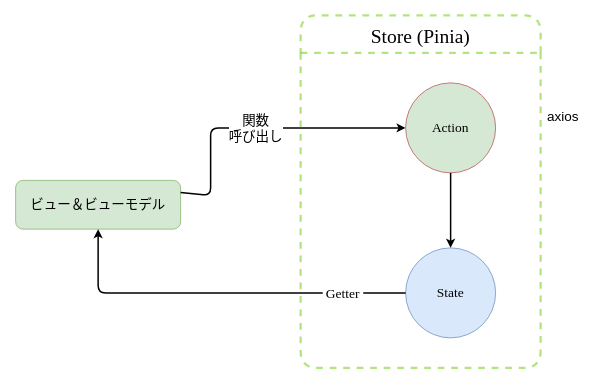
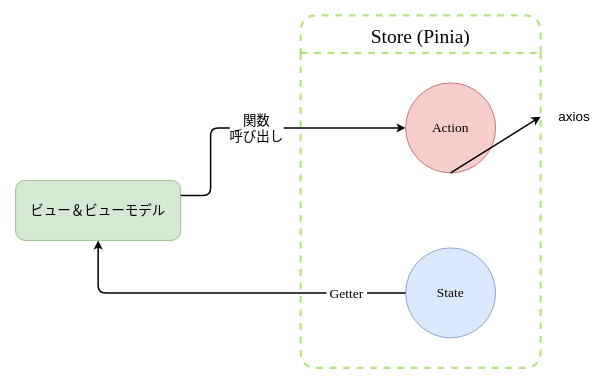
- <mxCell id="11" value="&lt;font style=&quot;font-size: 18px&quot;&gt;axios&lt;/font&gt;" style="text;html=1;strokeColor=none;fillColor=none;align=center;verticalAlign=middle;whiteSpace=wrap;rounded=0;" vertex="1" parent="1"><mxGeometry x="720" y="140" width="60" height="30" as="geometry" /></mxCell>
+ <mxCell id="11" value="&lt;font style=&quot;font-size: 18px&quot;&gt;axios&lt;/font&gt;" style="text;html=1;strokeColor=none;fillColor=none;align=center;verticalAlign=middle;whiteSpace=wrap;rounded=0;" vertex="1" parent="1"><mxGeometry x="735" y="140" width="60" height="30" as="geometry" /></mxCell>
- <mxCell id="2" value="Action" style="ellipse;whiteSpace=wrap;html=1;aspect=fixed;fontFamily=Noto Sans JP;fontSource=https%3A%2F%2Ffonts.googleapis.com%2Fcss%3Ffamily%3DNoto%2BSans%2BJP;fontSize=18;fillColor=#d5e8d4;strokeColor=#b85450;" parent="1" vertex="1"><mxGeometry x="540" y="110" width="120" height="120" as="geometry" /></mxCell>
+ <mxCell id="2" value="Action" style="ellipse;whiteSpace=wrap;html=1;aspect=fixed;fontFamily=Noto Sans JP;fontSource=https%3A%2F%2Ffonts.googleapis.com%2Fcss%3Ffamily%3DNoto%2BSans%2BJP;fontSize=18;fillColor=#f8cecc;strokeColor=#b85450;" parent="1" vertex="1"><mxGeometry x="540" y="110" width="120" height="120" as="geometry" /></mxCell>
- <mxCell id="4" value="ビュー＆ビューモデル" style="rounded=1;whiteSpace=wrap;html=1;fontFamily=Noto Sans JP;fontSource=https%3A%2F%2Ffonts.googleapis.com%2Fcss%3Ffamily%3DNoto%2BSans%2BJP;fontSize=18;fillColor=#d5e8d4;strokeColor=#82b366;" parent="1" vertex="1"><mxGeometry x="20" y="240" width="220" height="65" as="geometry" /></mxCell>
+ <mxCell id="4" value="ビュー＆ビューモデル" style="rounded=1;whiteSpace=wrap;html=1;fontFamily=Noto Sans JP;fontSource=https%3A%2F%2Ffonts.googleapis.com%2Fcss%3Ffamily%3DNoto%2BSans%2BJP;fontSize=18;fillColor=#d5e8d4;strokeColor=#82b366;" parent="1" vertex="1"><mxGeometry x="20" y="240" width="220" height="80" as="geometry" /></mxCell>
- <mxCell id="9" value="" style="endArrow=classic;html=1;fontFamily=Noto Sans JP;fontSource=https%3A%2F%2Ffonts.googleapis.com%2Fcss%3Ffamily%3DNoto%2BSans%2BJP;fontSize=18;endSize=6;sourcePerimeterSpacing=0;targetPerimeterSpacing=0;strokeWidth=2;jumpStyle=none;exitX=0.5;exitY=1;exitDx=0;exitDy=0;" parent="1" source="2" target="3" edge="1"><mxGeometry width="50" height="50" relative="1" as="geometry"><mxPoint x="530" y="340" as="sourcePoint" /><mxPoint x="580" y="290" as="targetPoint" /></mxGeometry></mxCell>
+ <mxCell id="9" value="" style="endArrow=classic;html=1;fontFamily=Noto Sans JP;fontSource=https%3A%2F%2Ffonts.googleapis.com%2Fcss%3Ffamily%3DNoto%2BSans%2BJP;fontSize=18;endSize=6;sourcePerimeterSpacing=0;targetPerimeterSpacing=0;strokeWidth=2;jumpStyle=none;exitX=0.5;exitY=1;exitDx=0;exitDy=0;" parent="1" source="2" target="10" edge="1"><mxGeometry width="50" height="50" relative="1" as="geometry"><mxPoint x="530" y="340" as="sourcePoint" /><mxPoint x="580" y="290" as="targetPoint" /></mxGeometry></mxCell>
